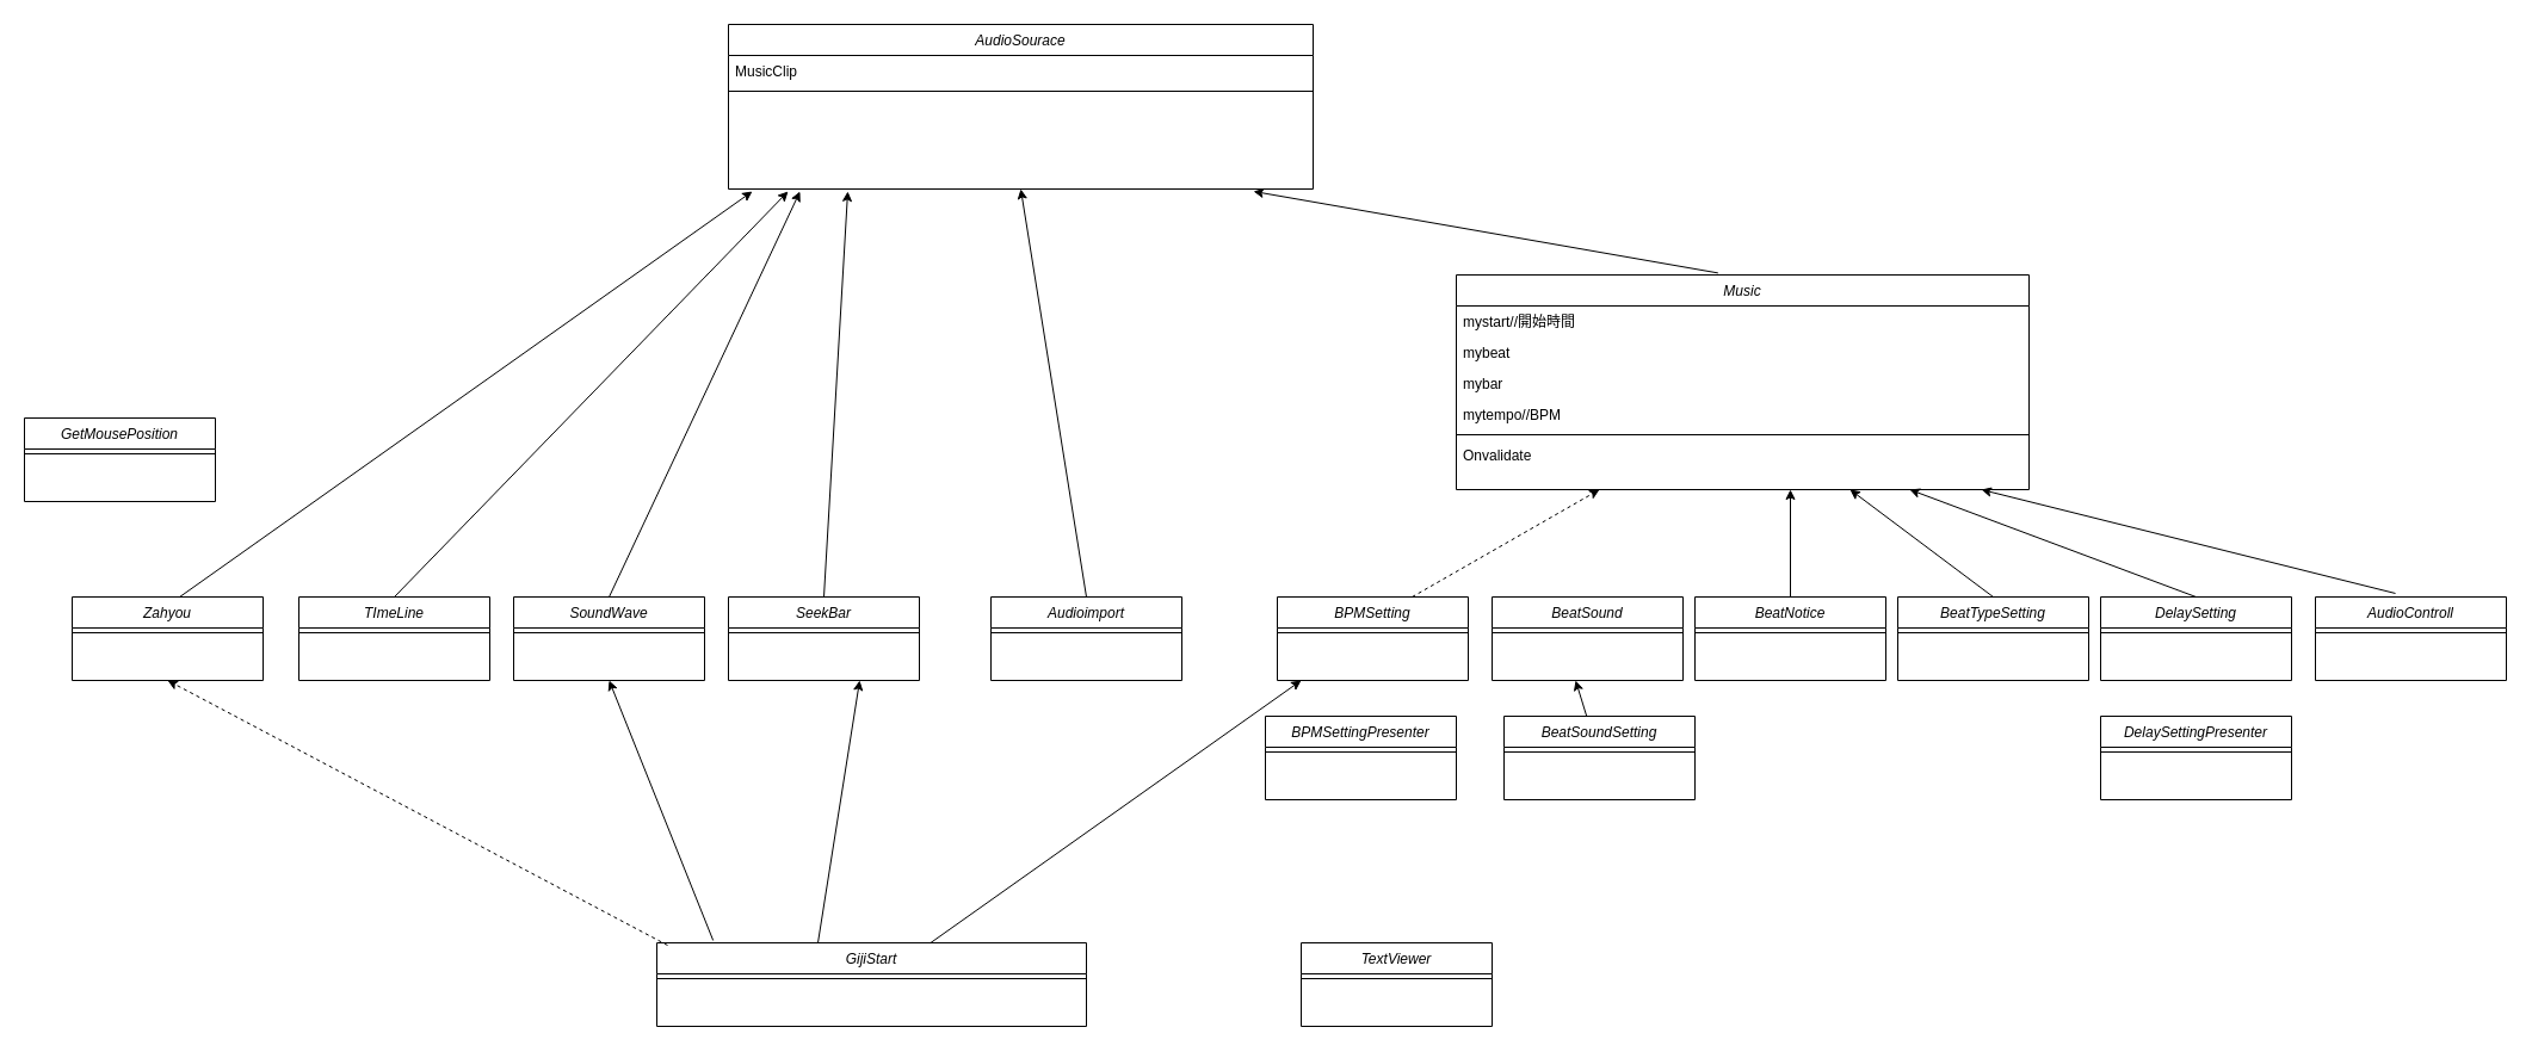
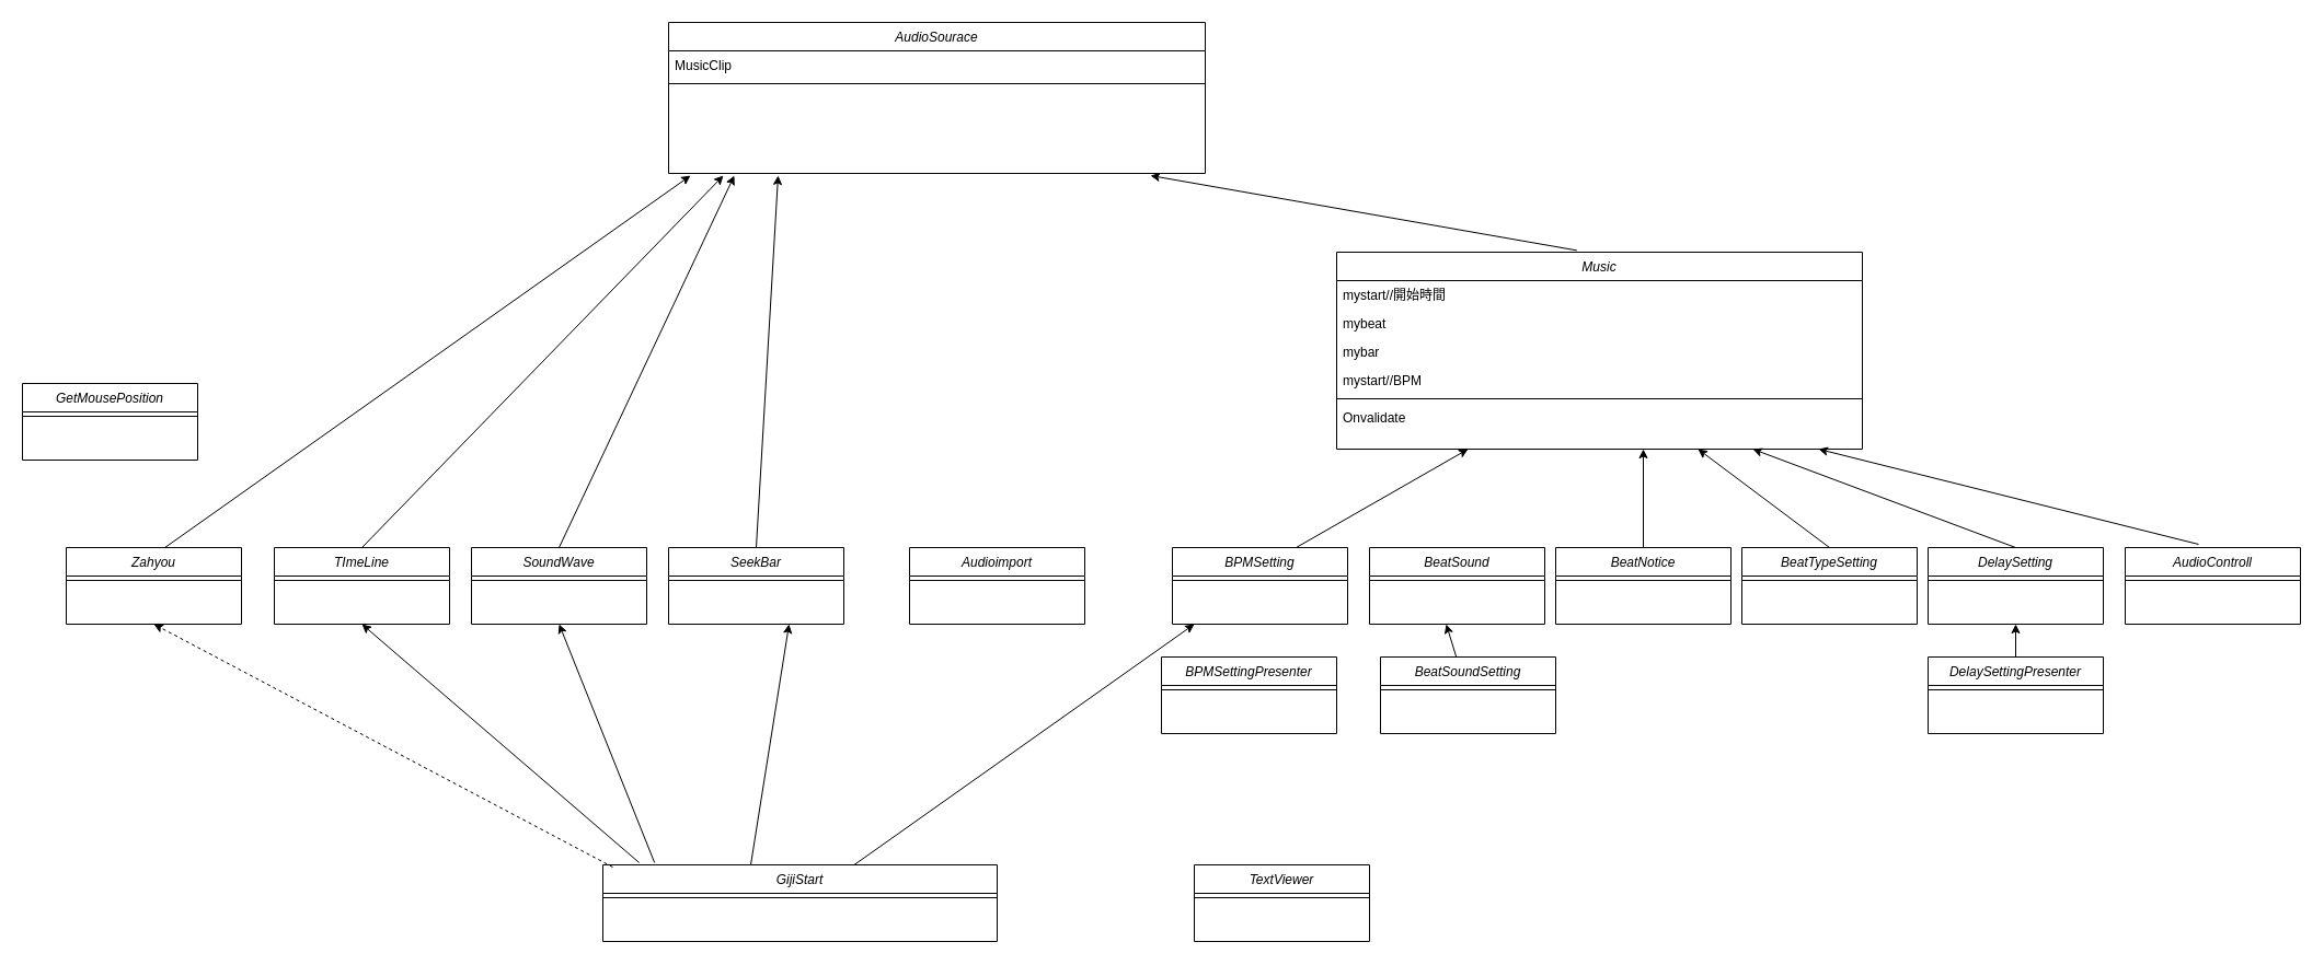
- <mxCell id="15" value="" style="endArrow=classic;html=1;rounded=0;exitX=0.5;exitY=0;exitDx=0;exitDy=0;entryX=0.5;entryY=1;entryDx=0;entryDy=0;" parent="1" source="13" target="9" edge="1"><mxGeometry width="50" height="50" relative="1" as="geometry"><mxPoint x="1140" y="660" as="sourcePoint" /><mxPoint x="1150" y="410" as="targetPoint" /></mxGeometry></mxCell>
- <mxCell id="6" value="mytempo//BPM" style="text;align=left;verticalAlign=top;spacingLeft=4;spacingRight=4;overflow=hidden;rotatable=0;points=[[0,0.5],[1,0.5]];portConstraint=eastwest;rounded=0;shadow=0;html=0;" parent="2" vertex="1"><mxGeometry y="104" width="480" height="26" as="geometry" /></mxCell>
+ <mxCell id="6" value="mystart//BPM" style="text;align=left;verticalAlign=top;spacingLeft=4;spacingRight=4;overflow=hidden;rotatable=0;points=[[0,0.5],[1,0.5]];portConstraint=eastwest;rounded=0;shadow=0;html=0;" parent="2" vertex="1"><mxGeometry y="104" width="480" height="26" as="geometry" /></mxCell>
- <mxCell id="20" value="" style="endArrow=classic;html=1;rounded=0;exitX=0.706;exitY=0;exitDx=0;exitDy=0;exitPerimeter=0;entryX=0.25;entryY=1;entryDx=0;entryDy=0;dashed=1;" parent="1" source="18" target="2" edge="1"><mxGeometry width="50" height="50" relative="1" as="geometry"><mxPoint x="1270" y="810" as="sourcePoint" /><mxPoint x="1270" y="390" as="targetPoint" /></mxGeometry></mxCell>
+ <mxCell id="20" value="" style="endArrow=classic;html=1;rounded=0;exitX=0.706;exitY=0;exitDx=0;exitDy=0;exitPerimeter=0;entryX=0.25;entryY=1;entryDx=0;entryDy=0;" parent="1" source="18" target="2" edge="1"><mxGeometry width="50" height="50" relative="1" as="geometry"><mxPoint x="1270" y="810" as="sourcePoint" /><mxPoint x="1270" y="390" as="targetPoint" /></mxGeometry></mxCell>
+ <mxCell id="39" value="" style="endArrow=classic;html=1;rounded=0;entryX=0.5;entryY=1;entryDx=0;entryDy=0;" parent="1" source="37" target="35" edge="1"><mxGeometry width="50" height="50" relative="1" as="geometry"><mxPoint x="1520" y="500" as="sourcePoint" /><mxPoint x="1570" y="450" as="targetPoint" /></mxGeometry></mxCell>
+ <mxCell id="52" value="" style="endArrow=classic;html=1;rounded=0;entryX=0.5;entryY=1;entryDx=0;entryDy=0;exitX=0.092;exitY=-0.029;exitDx=0;exitDy=0;exitPerimeter=0;" parent="1" source="16" target="49" edge="1"><mxGeometry width="50" height="50" relative="1" as="geometry"><mxPoint x="720" y="710" as="sourcePoint" /><mxPoint x="770" y="660" as="targetPoint" /></mxGeometry></mxCell>
